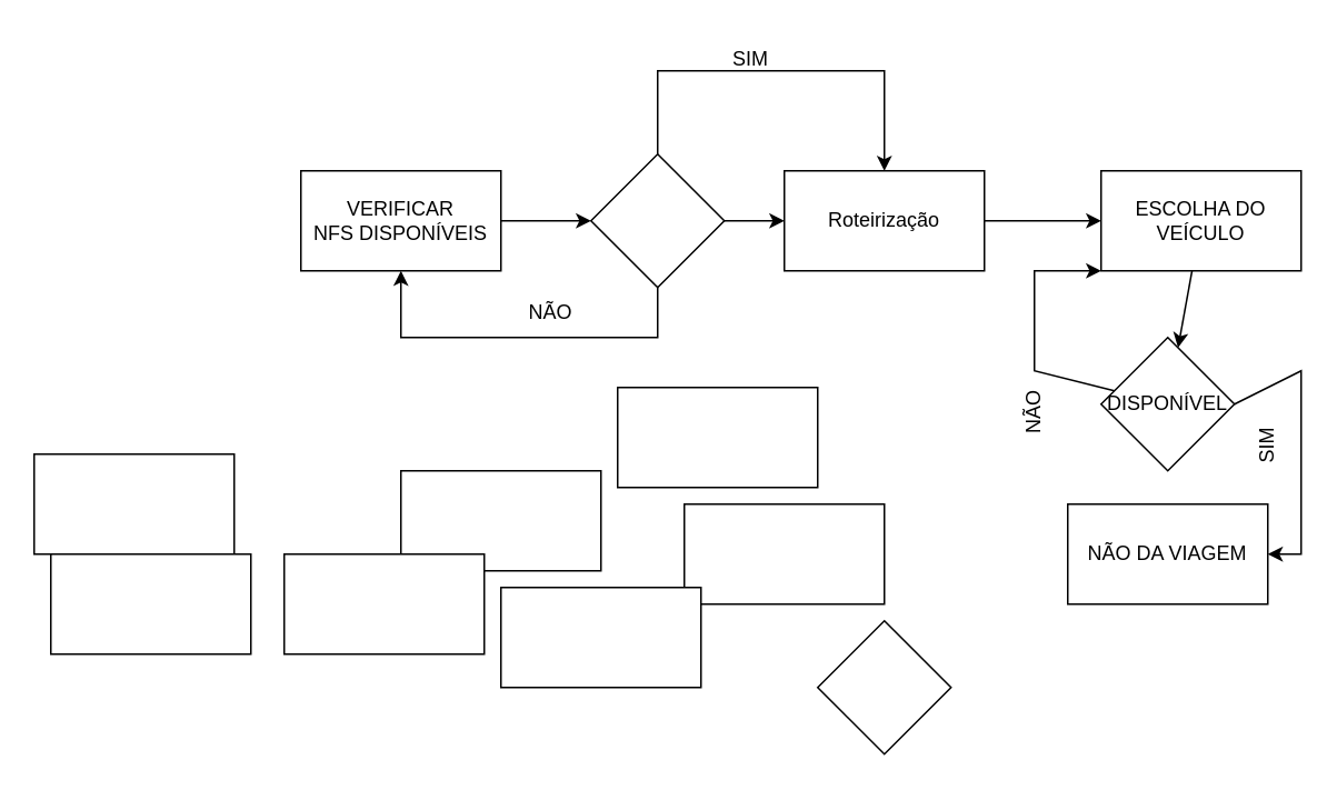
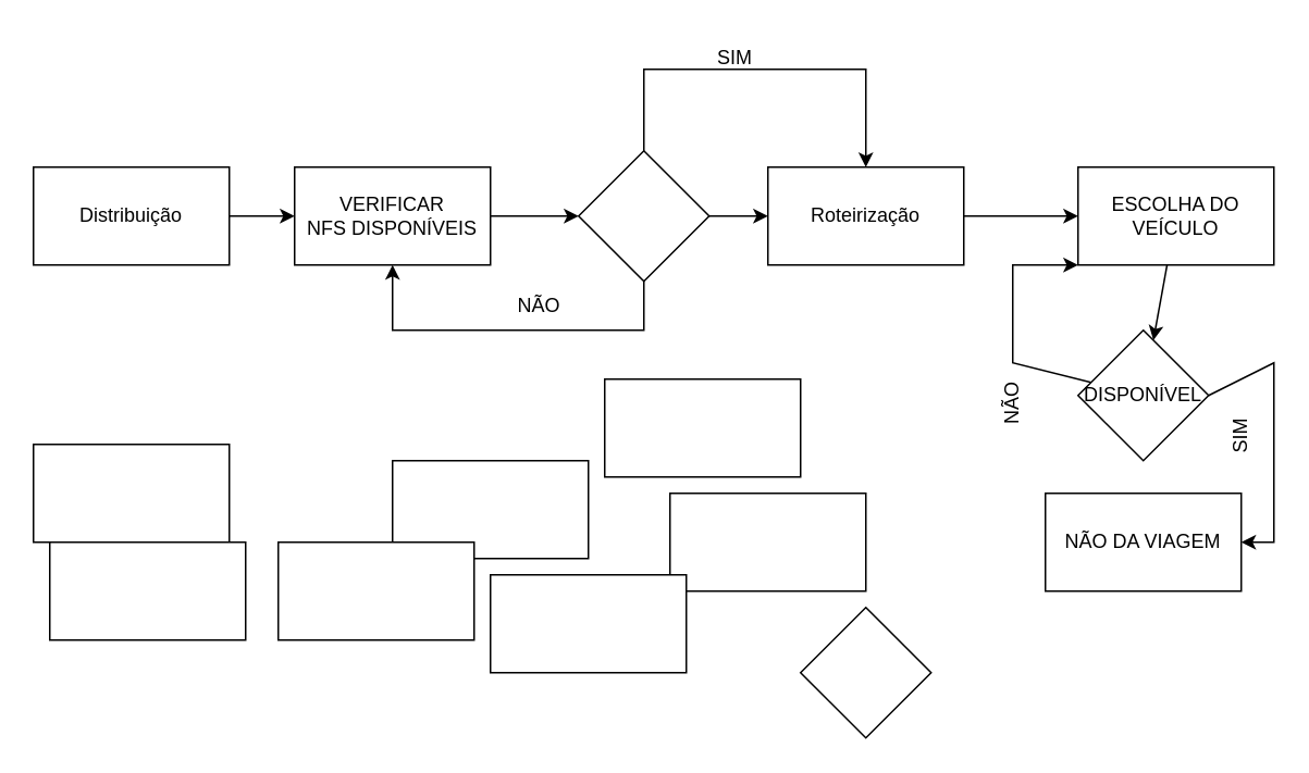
+ <mxCell id="2" value="Distribuição" style="rounded=0;whiteSpace=wrap;html=1;" vertex="1" parent="1"><mxGeometry x="20" y="102" width="120" height="60" as="geometry" /></mxCell>
+ <mxCell id="27" value="" style="endArrow=classic;html=1;rounded=0;exitX=1;exitY=0.5;exitDx=0;exitDy=0;entryX=0;entryY=0.5;entryDx=0;entryDy=0;" edge="1" parent="1" source="2" target="7"><mxGeometry width="50" height="50" relative="1" as="geometry"><mxPoint x="370" y="262" as="sourcePoint" /><mxPoint x="420" y="212" as="targetPoint" /></mxGeometry></mxCell>
